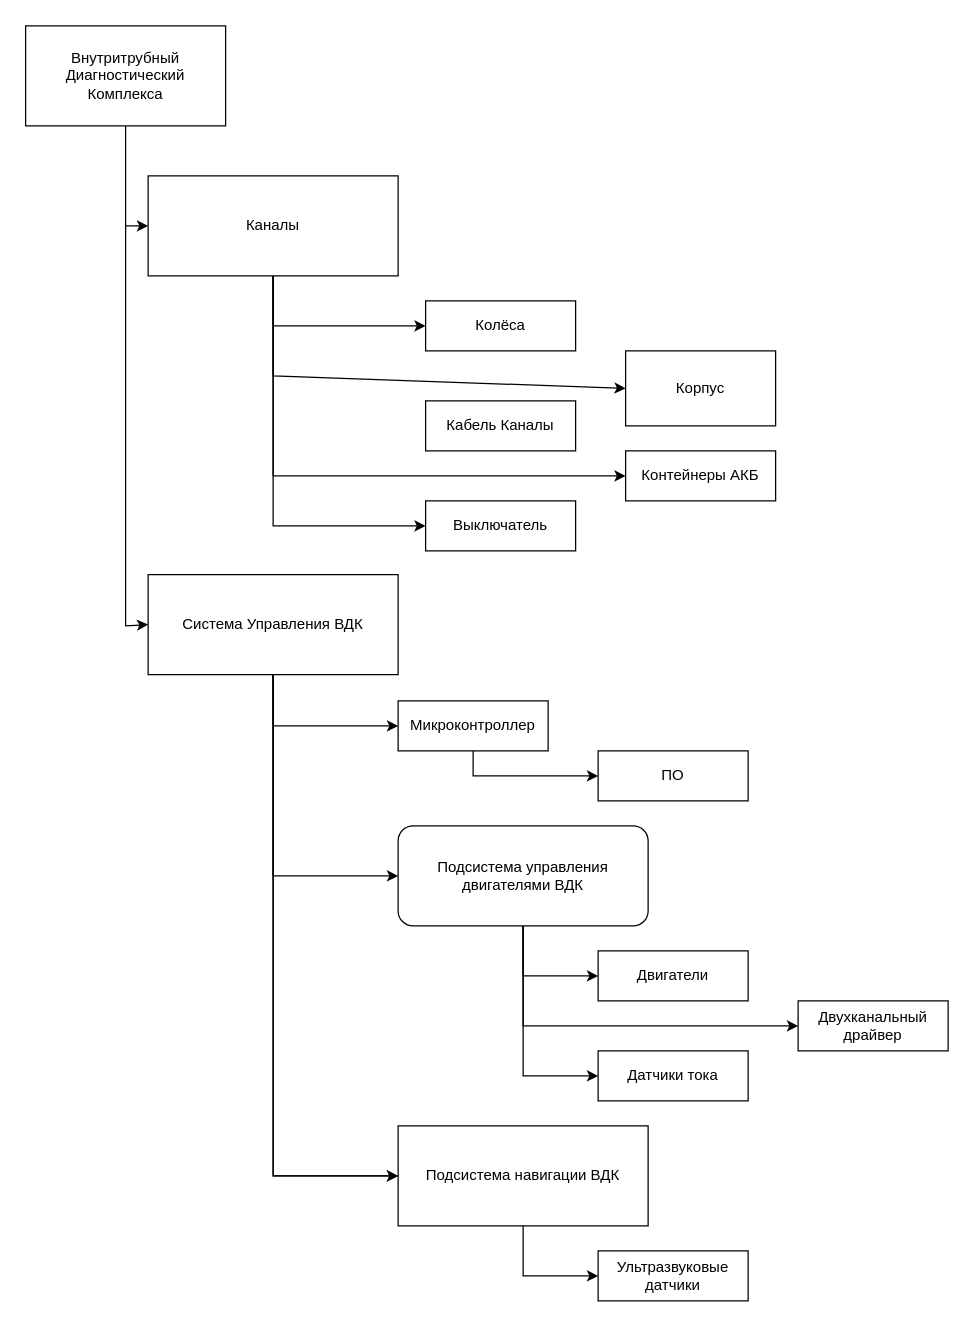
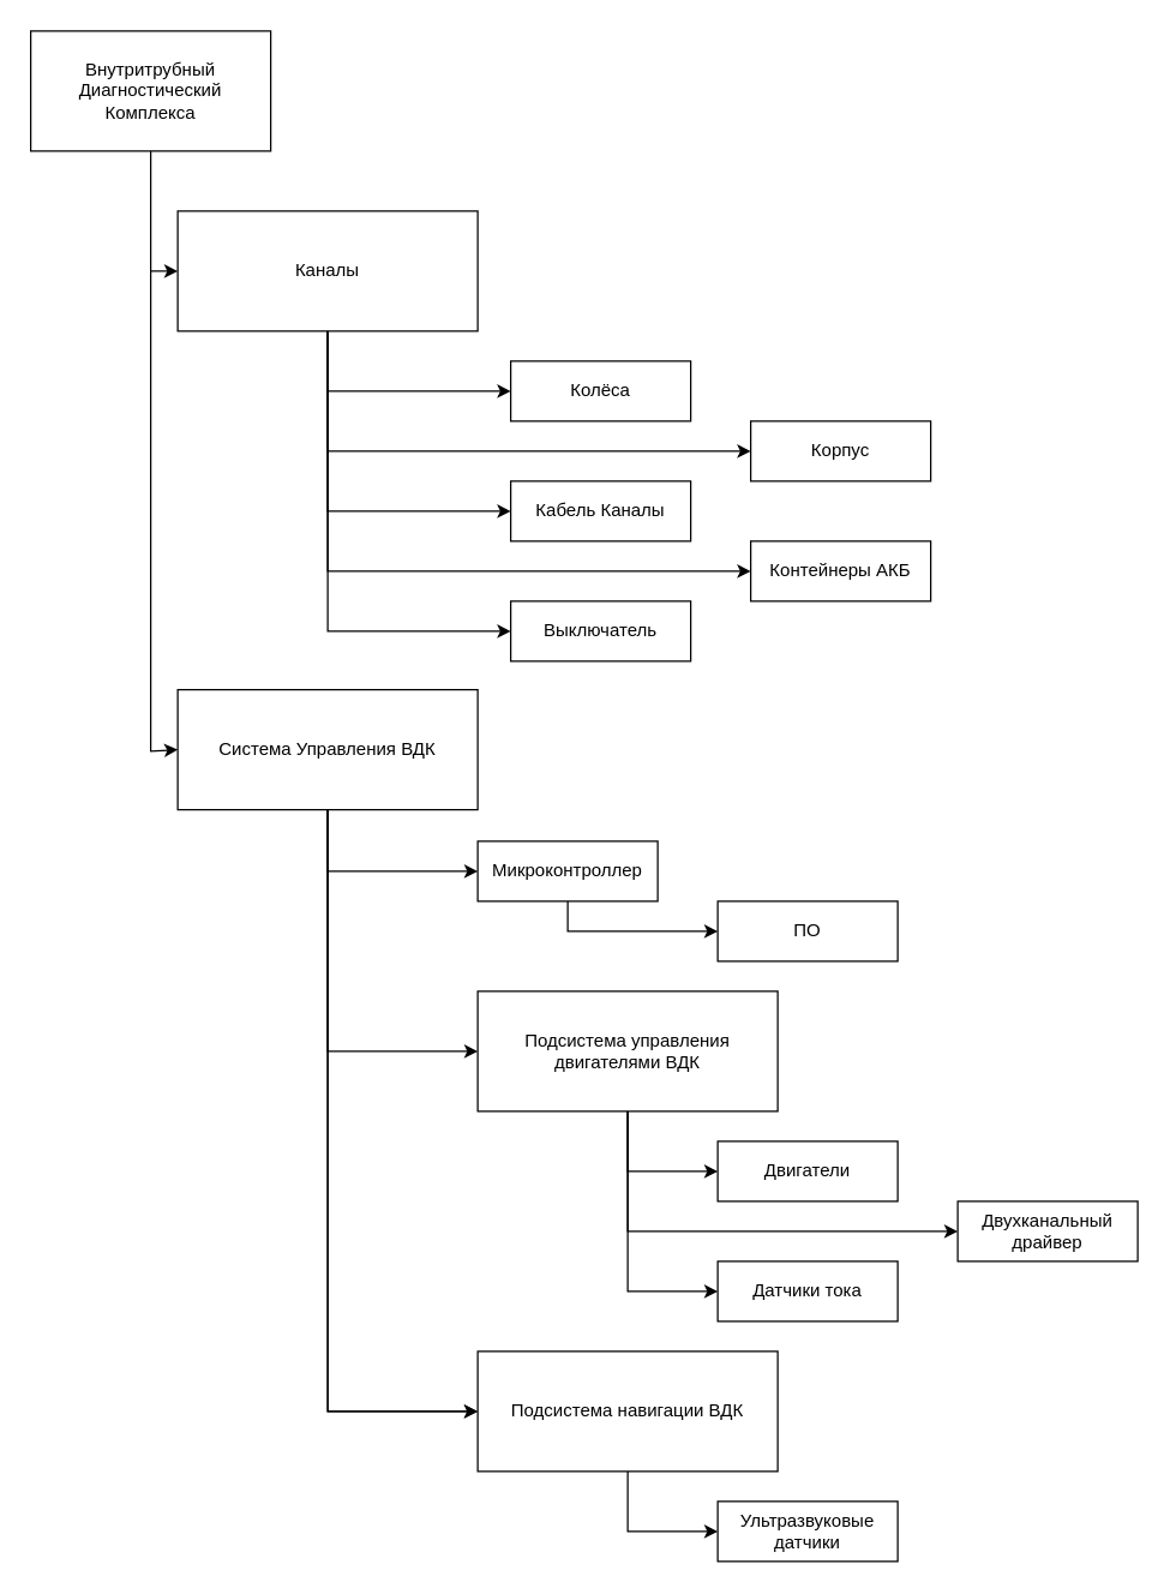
- <mxCell id="8" value="Корпус" style="rounded=0;whiteSpace=wrap;html=1;" parent="1" vertex="1"><mxGeometry x="500" y="280" width="120" height="60" as="geometry" /></mxCell>
+ <mxCell id="8" value="Корпус" style="rounded=0;whiteSpace=wrap;html=1;" parent="1" vertex="1"><mxGeometry x="500" y="280" width="120" height="40" as="geometry" /></mxCell>
+ <mxCell id="12" value="" style="endArrow=classic;html=1;rounded=0;entryX=0;entryY=0.5;entryDx=0;entryDy=0;exitX=0.5;exitY=1;exitDx=0;exitDy=0;" parent="1" target="10" edge="1" source="3"><mxGeometry width="50" height="50" relative="1" as="geometry"><mxPoint x="240" y="340" as="sourcePoint" /><mxPoint x="510" y="510" as="targetPoint" /><Array as="points"><mxPoint x="218" y="340" /></Array></mxGeometry></mxCell>
- <mxCell id="4" value="Подсистема управления &lt;br&gt;двигателями ВДК" style="whiteSpace=wrap;html=1;rounded=1;" parent="1" vertex="1"><mxGeometry x="318" y="660" width="200" height="80" as="geometry" /></mxCell>
+ <mxCell id="4" value="Подсистема управления &lt;br&gt;двигателями ВДК" style="rounded=0;whiteSpace=wrap;html=1;" parent="1" vertex="1"><mxGeometry x="318" y="660" width="200" height="80" as="geometry" /></mxCell>
